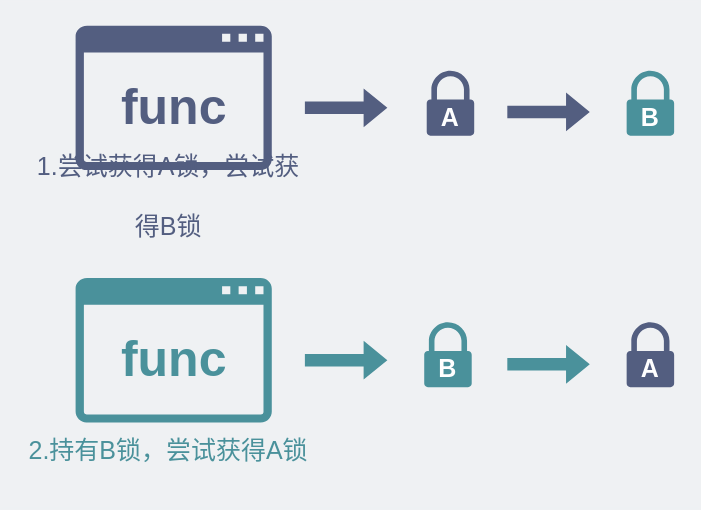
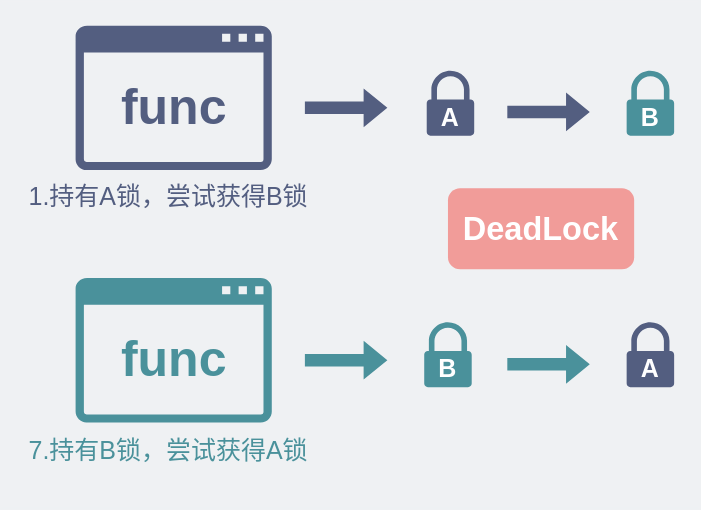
- <mxCell id="9" value="&lt;font style=&quot;font-size: 20px&quot;&gt;1.尝试获得A锁，尝试获得B锁&lt;/font&gt;" style="text;html=1;strokeColor=none;fillColor=none;align=center;verticalAlign=middle;whiteSpace=wrap;rounded=0;fontSize=40;fontColor=#535E80;" parent="1" vertex="1"><mxGeometry x="20" y="115.5" width="229" height="66.5" as="geometry" /></mxCell>
+ <mxCell id="9" value="&lt;font style=&quot;font-size: 20px&quot;&gt;1.持有A锁，尝试获得B锁&lt;/font&gt;" style="text;html=1;strokeColor=none;fillColor=none;align=center;verticalAlign=middle;whiteSpace=wrap;rounded=0;fontSize=40;fontColor=#535E80;" parent="1" vertex="1"><mxGeometry x="20" y="115.5" width="229" height="66.5" as="geometry" /></mxCell>
+ <mxCell id="20" value="&lt;b&gt;DeadLock&lt;/b&gt;" style="rounded=1;whiteSpace=wrap;html=1;fontSize=26;fontColor=#FFFFFF;strokeWidth=2;fillColor=#F19C99;strokeColor=none;" vertex="1" parent="1"><mxGeometry x="358" y="150" width="149" height="65" as="geometry" /></mxCell>
- <mxCell id="11" value="&lt;font style=&quot;font-size: 20px&quot;&gt;2.持有B锁，尝试获得A锁&lt;/font&gt;" style="text;html=1;strokeColor=none;fillColor=none;align=center;verticalAlign=middle;whiteSpace=wrap;rounded=0;fontSize=40;fontColor=#4A919B;" vertex="1" parent="1"><mxGeometry x="20" y="319" width="229" height="66.5" as="geometry" /></mxCell>
+ <mxCell id="11" value="&lt;font style=&quot;font-size: 20px&quot;&gt;7.持有B锁，尝试获得A锁&lt;/font&gt;" style="text;html=1;strokeColor=none;fillColor=none;align=center;verticalAlign=middle;whiteSpace=wrap;rounded=0;fontSize=40;fontColor=#4A919B;" vertex="1" parent="1"><mxGeometry x="20" y="319" width="229" height="66.5" as="geometry" /></mxCell>
